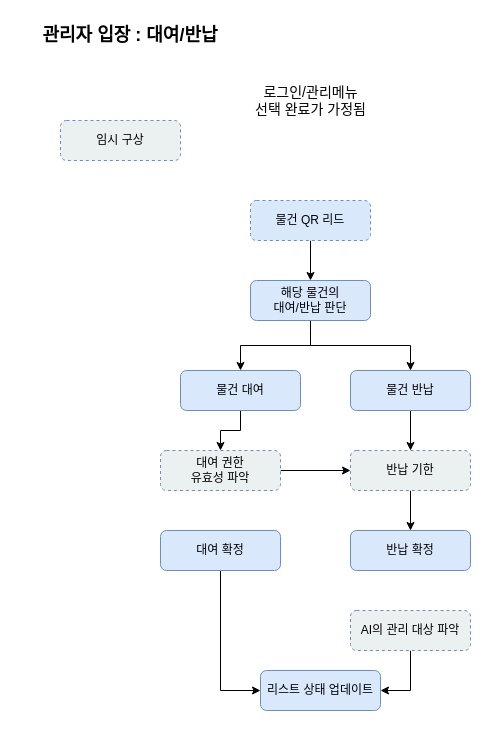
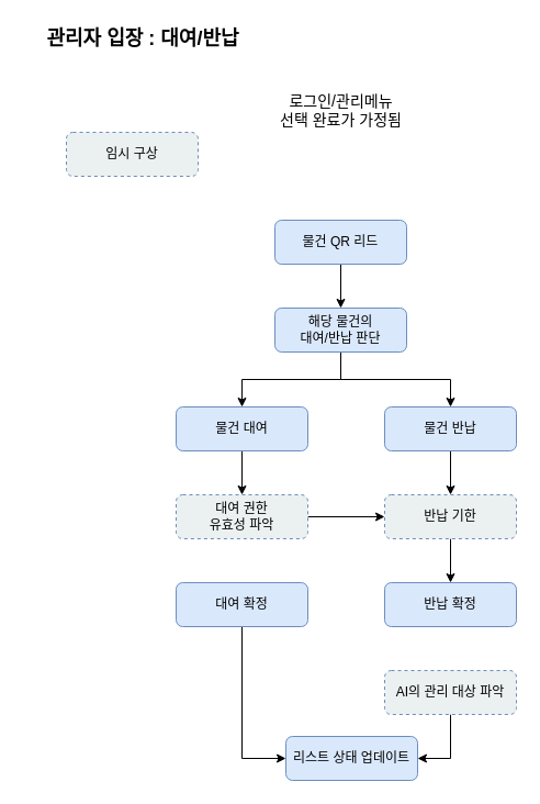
- <mxCell id="5" value="물건 QR 리드" style="rounded=1;whiteSpace=wrap;html=1;fontSize=12;glass=0;strokeWidth=1;shadow=0;fillColor=#dae8fc;strokeColor=#6c8ebf;dashed=1;" vertex="1" parent="1"><mxGeometry x="250" y="200" width="120" height="40" as="geometry" /></mxCell>
+ <mxCell id="5" value="물건 QR 리드" style="rounded=1;whiteSpace=wrap;html=1;fontSize=12;glass=0;strokeWidth=1;shadow=0;fillColor=#dae8fc;strokeColor=#6c8ebf;" vertex="1" parent="1"><mxGeometry x="250" y="200" width="120" height="40" as="geometry" /></mxCell>
- <mxCell id="12" value="물건 대여" style="rounded=1;whiteSpace=wrap;html=1;fontSize=12;glass=0;strokeWidth=1;shadow=0;fillColor=#dae8fc;strokeColor=#6c8ebf;" vertex="1" parent="1"><mxGeometry x="180" y="370" width="120" height="40" as="geometry" /></mxCell>
+ <mxCell id="12" value="물건 대여" style="rounded=1;whiteSpace=wrap;html=1;fontSize=12;glass=0;strokeWidth=1;shadow=0;fillColor=#dae8fc;strokeColor=#6c8ebf;" vertex="1" parent="1"><mxGeometry x="160" y="370" width="120" height="40" as="geometry" /></mxCell>
